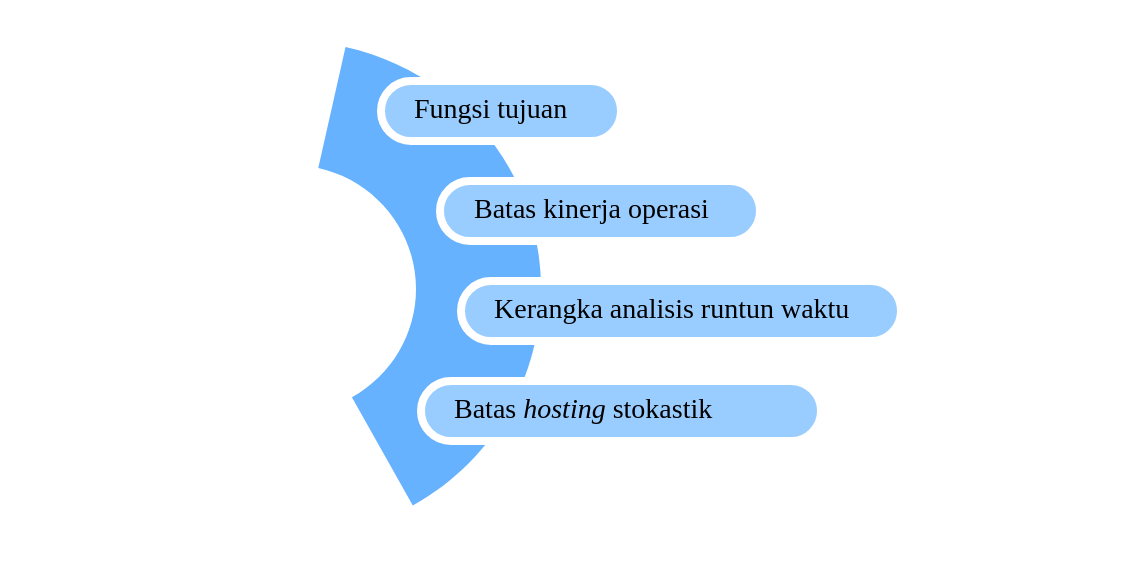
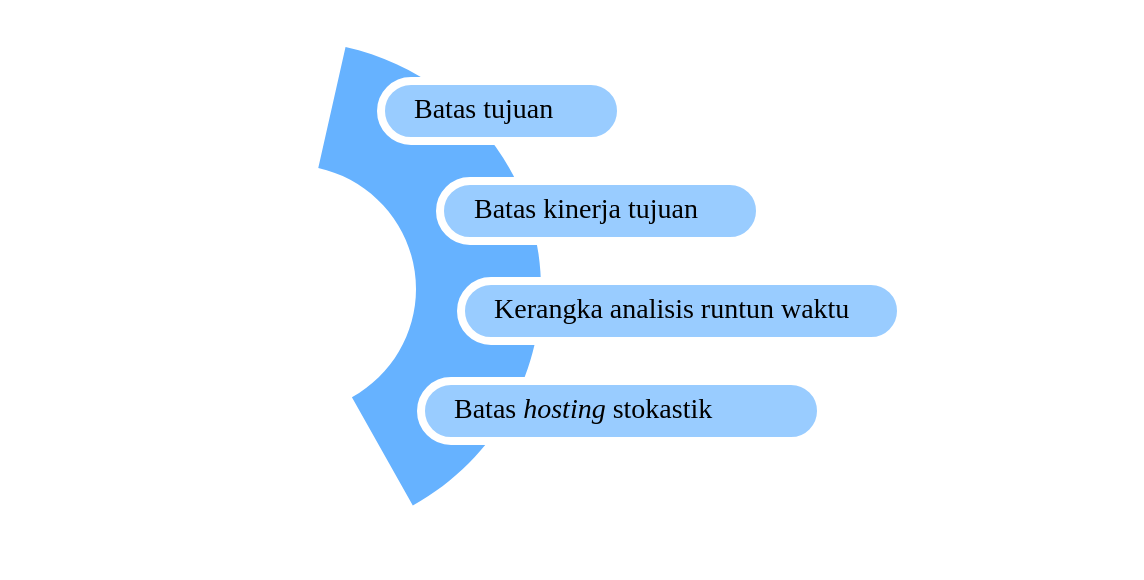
- <mxCell id="4" value="&lt;span style=&quot;color: rgb(0 , 0 , 0) ; font-family: &amp;#34;times new roman&amp;#34; ; font-size: 14px ; white-space: normal&quot;&gt;Fungsi tujuan&lt;/span&gt;" style="rounded=1;whiteSpace=wrap;html=1;strokeColor=#FFFFFF;strokeWidth=4;fillColor=#99CCFF;fontColor=#FFFFFF;align=left;spacing=17;arcSize=50;" vertex="1" parent="1"><mxGeometry x="190" y="40" width="120" height="30" as="geometry" /></mxCell>
+ <mxCell id="4" value="&lt;span style=&quot;color: rgb(0 , 0 , 0) ; font-family: &amp;#34;times new roman&amp;#34; ; font-size: 14px ; white-space: normal&quot;&gt;Batas tujuan&lt;/span&gt;" style="rounded=1;whiteSpace=wrap;html=1;strokeColor=#FFFFFF;strokeWidth=4;fillColor=#99CCFF;fontColor=#FFFFFF;align=left;spacing=17;arcSize=50;" vertex="1" parent="1"><mxGeometry x="190" y="40" width="120" height="30" as="geometry" /></mxCell>
- <mxCell id="5" value="&lt;span style=&quot;color: rgb(0 , 0 , 0) ; font-family: &amp;#34;times new roman&amp;#34; ; font-size: 14px&quot;&gt;Batas kinerja operasi&lt;/span&gt;" style="rounded=1;whiteSpace=wrap;html=1;strokeColor=#FFFFFF;strokeWidth=4;fillColor=#99CCFF;fontColor=#FFFFFF;align=left;spacing=17;arcSize=50;" vertex="1" parent="1"><mxGeometry x="219.5" y="90" width="160" height="30" as="geometry" /></mxCell>
+ <mxCell id="5" value="&lt;span style=&quot;color: rgb(0 , 0 , 0) ; font-family: &amp;#34;times new roman&amp;#34; ; font-size: 14px&quot;&gt;Batas kinerja tujuan&lt;/span&gt;" style="rounded=1;whiteSpace=wrap;html=1;strokeColor=#FFFFFF;strokeWidth=4;fillColor=#99CCFF;fontColor=#FFFFFF;align=left;spacing=17;arcSize=50;" vertex="1" parent="1"><mxGeometry x="219.5" y="90" width="160" height="30" as="geometry" /></mxCell>
